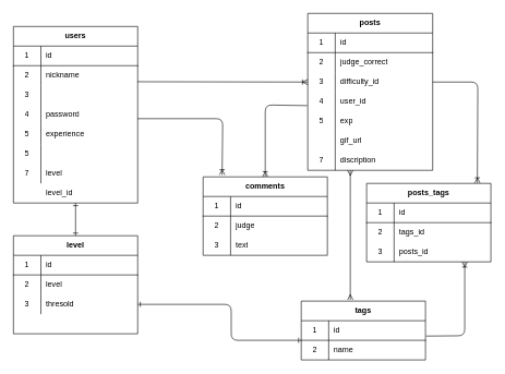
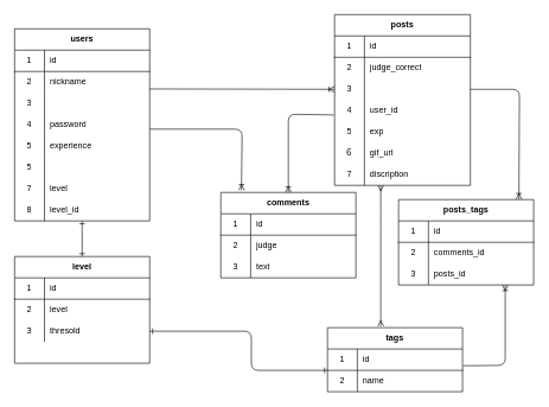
- <mxCell id="53" value="difficulty_id" style="shape=partialRectangle;html=1;whiteSpace=wrap;connectable=0;fillColor=none;top=0;left=0;bottom=0;right=0;align=left;spacingLeft=6;overflow=hidden;" parent="51" vertex="1"><mxGeometry x="42" width="149" height="30" as="geometry" /></mxCell>
+ <mxCell id="61" value="６" style="shape=partialRectangle;html=1;whiteSpace=wrap;connectable=0;fillColor=none;top=0;left=0;bottom=0;right=0;overflow=hidden;" parent="60" vertex="1"><mxGeometry width="42" height="30" as="geometry" /></mxCell>
+ <mxCell id="23" value="8" style="shape=partialRectangle;html=1;whiteSpace=wrap;connectable=0;fillColor=none;top=0;left=0;bottom=0;right=0;overflow=hidden;" parent="22" vertex="1"><mxGeometry width="42" height="30" as="geometry" /></mxCell>
- <mxCell id="38" value="tags_id" style="shape=partialRectangle;html=1;whiteSpace=wrap;connectable=0;fillColor=none;top=0;left=0;bottom=0;right=0;align=left;spacingLeft=6;overflow=hidden;" parent="36" vertex="1"><mxGeometry x="42" width="148" height="30" as="geometry" /></mxCell>
+ <mxCell id="38" value="comments_id" style="shape=partialRectangle;html=1;whiteSpace=wrap;connectable=0;fillColor=none;top=0;left=0;bottom=0;right=0;align=left;spacingLeft=6;overflow=hidden;" parent="36" vertex="1"><mxGeometry x="42" width="148" height="30" as="geometry" /></mxCell>
